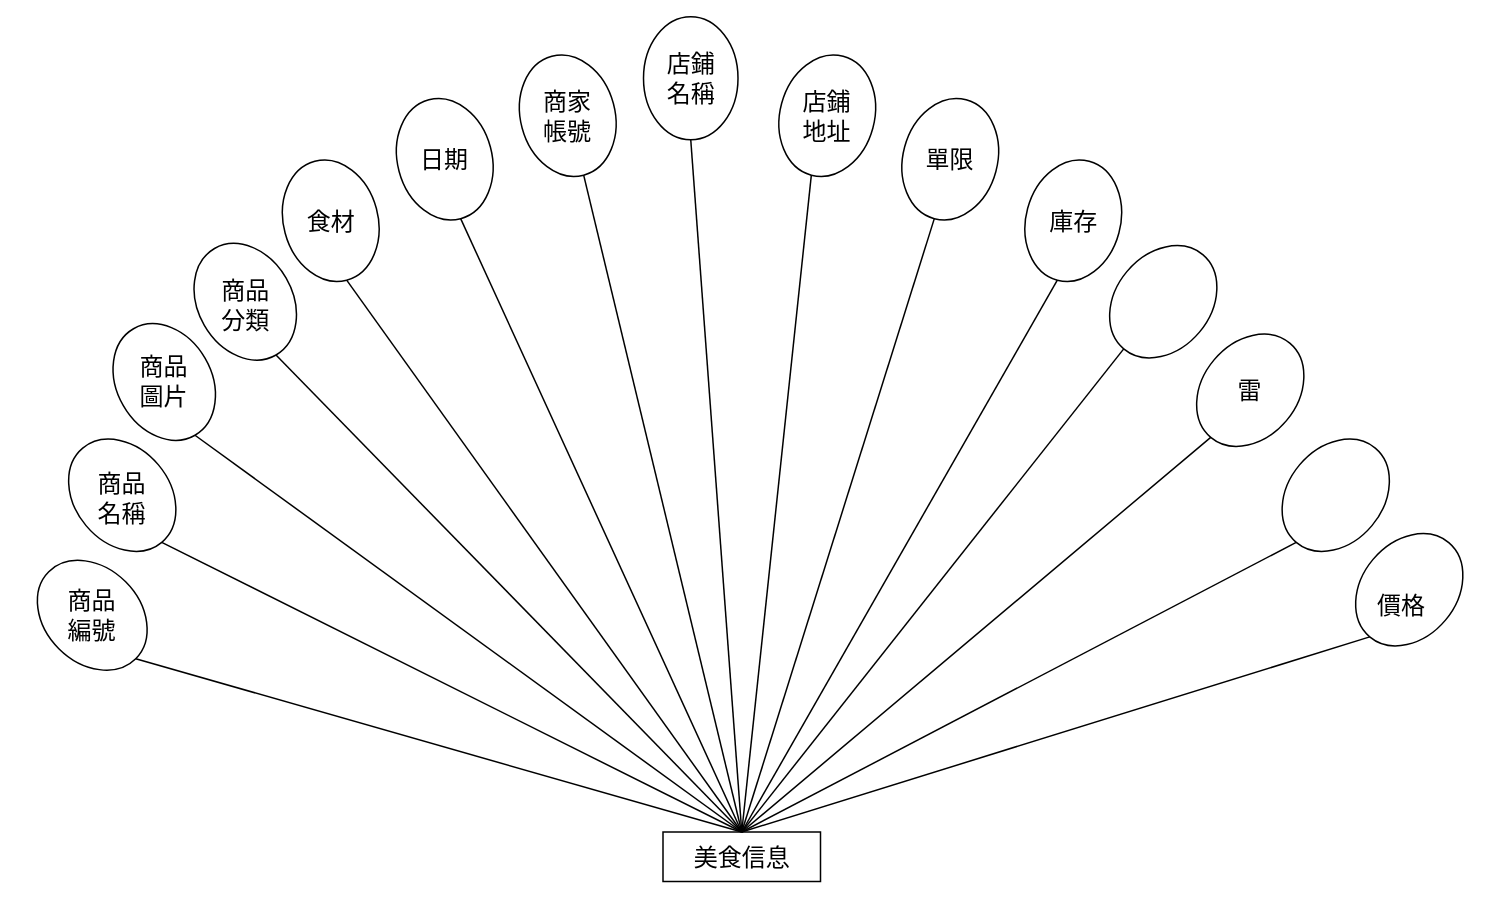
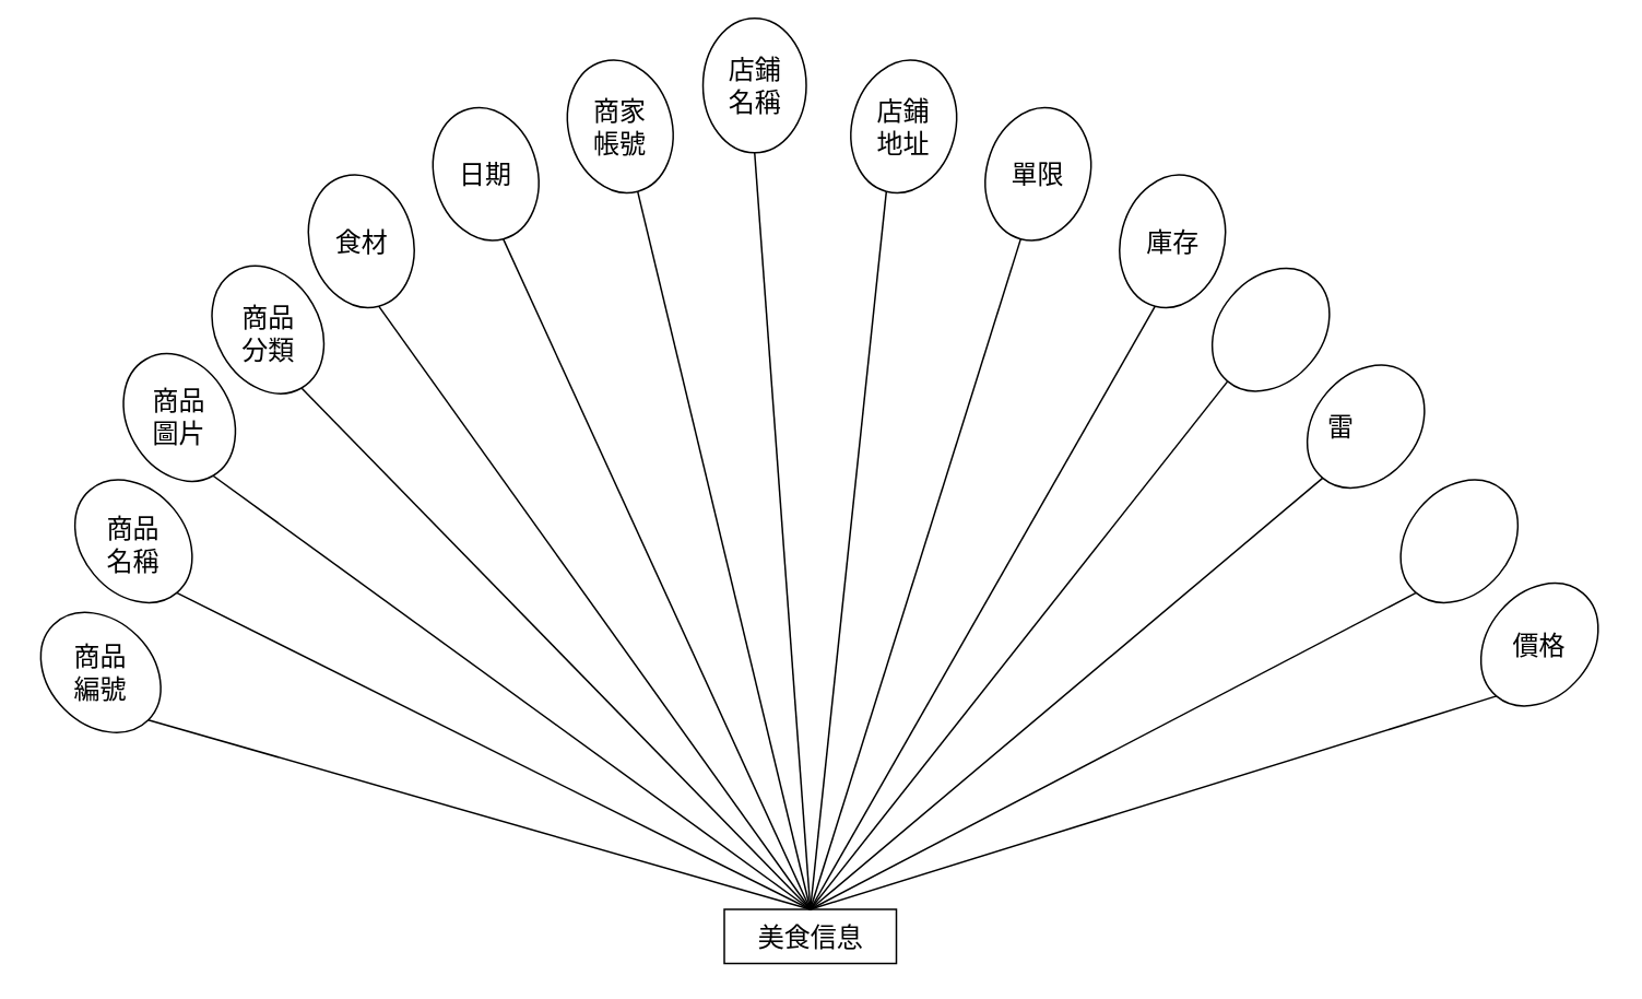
- <mxCell id="21" value="雷" style="text;strokeColor=none;fillColor=none;html=1;align=center;verticalAlign=middle;whiteSpace=wrap;rounded=0;fontSize=16;" vertex="1" parent="1"><mxGeometry x="812" y="245" width="42" height="29" as="geometry" /></mxCell>
+ <mxCell id="21" value="雷" style="text;strokeColor=none;fillColor=none;html=1;align=center;verticalAlign=middle;whiteSpace=wrap;rounded=0;fontSize=16;" vertex="1" parent="1"><mxGeometry x="797" y="245" width="42" height="29" as="geometry" /></mxCell>
- <mxCell id="45" value="價格" style="text;strokeColor=none;fillColor=none;html=1;align=center;verticalAlign=middle;whiteSpace=wrap;rounded=0;fontSize=16;" vertex="1" parent="1"><mxGeometry x="904" y="387.5" width="60" height="30" as="geometry" /></mxCell>
+ <mxCell id="45" value="價格" style="text;strokeColor=none;fillColor=none;html=1;align=center;verticalAlign=middle;whiteSpace=wrap;rounded=0;fontSize=16;" vertex="1" parent="1"><mxGeometry x="909" y="377.5" width="60" height="30" as="geometry" /></mxCell>
